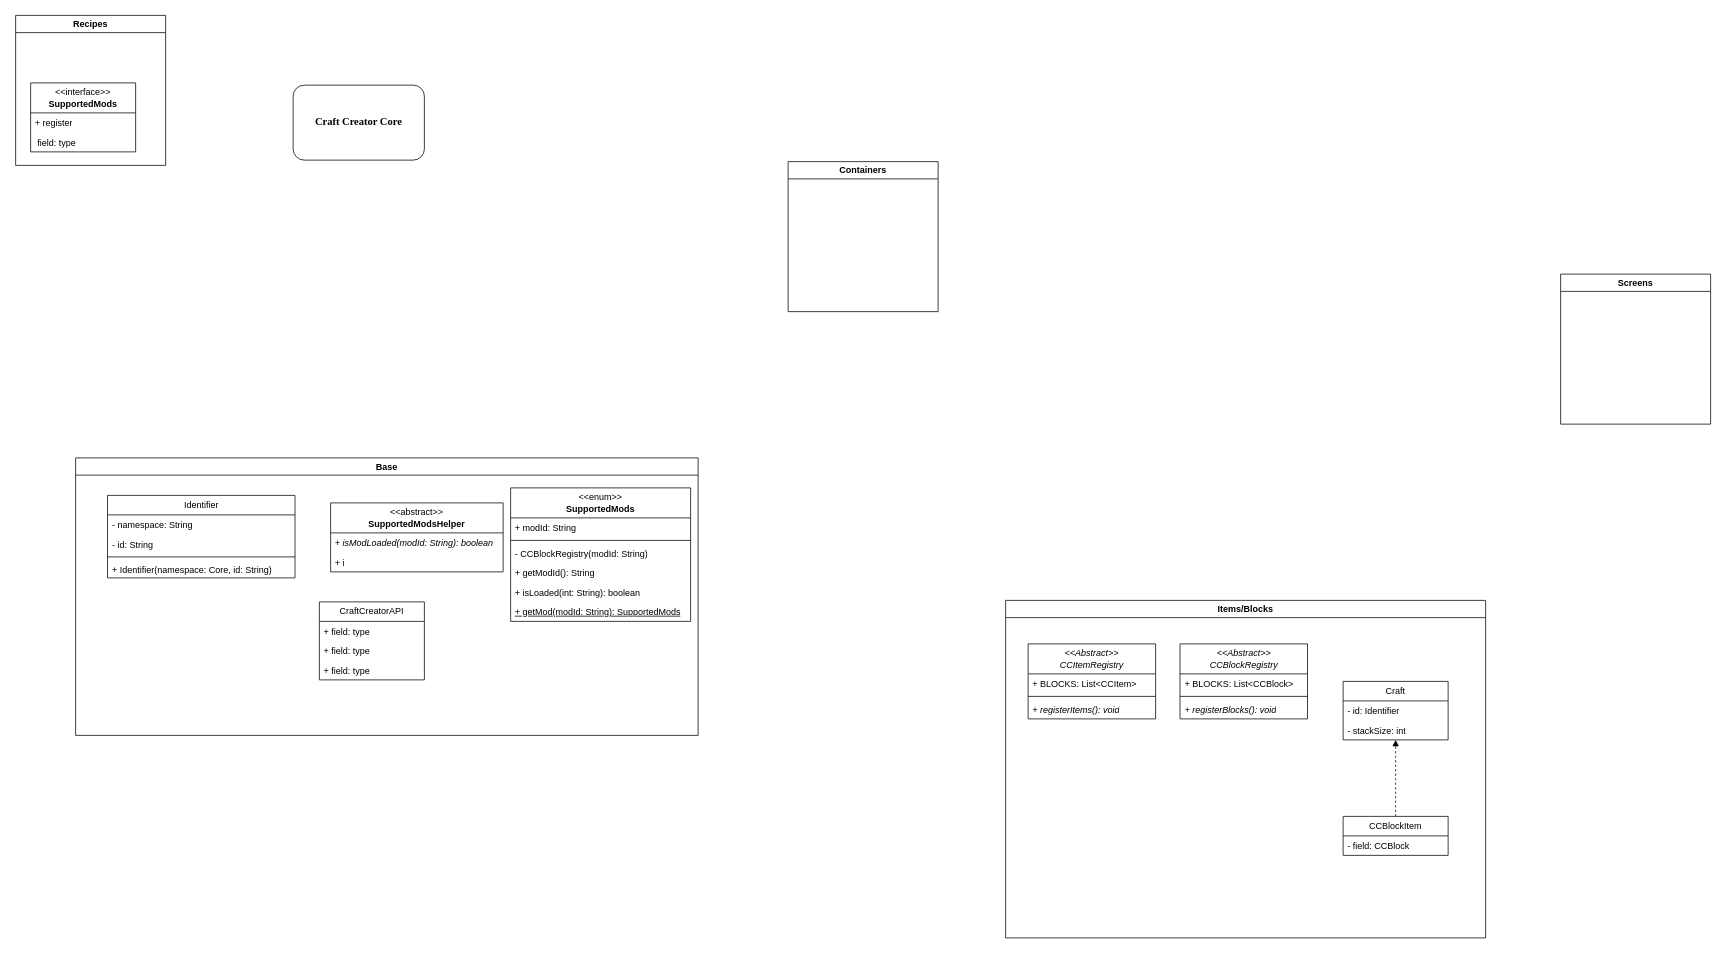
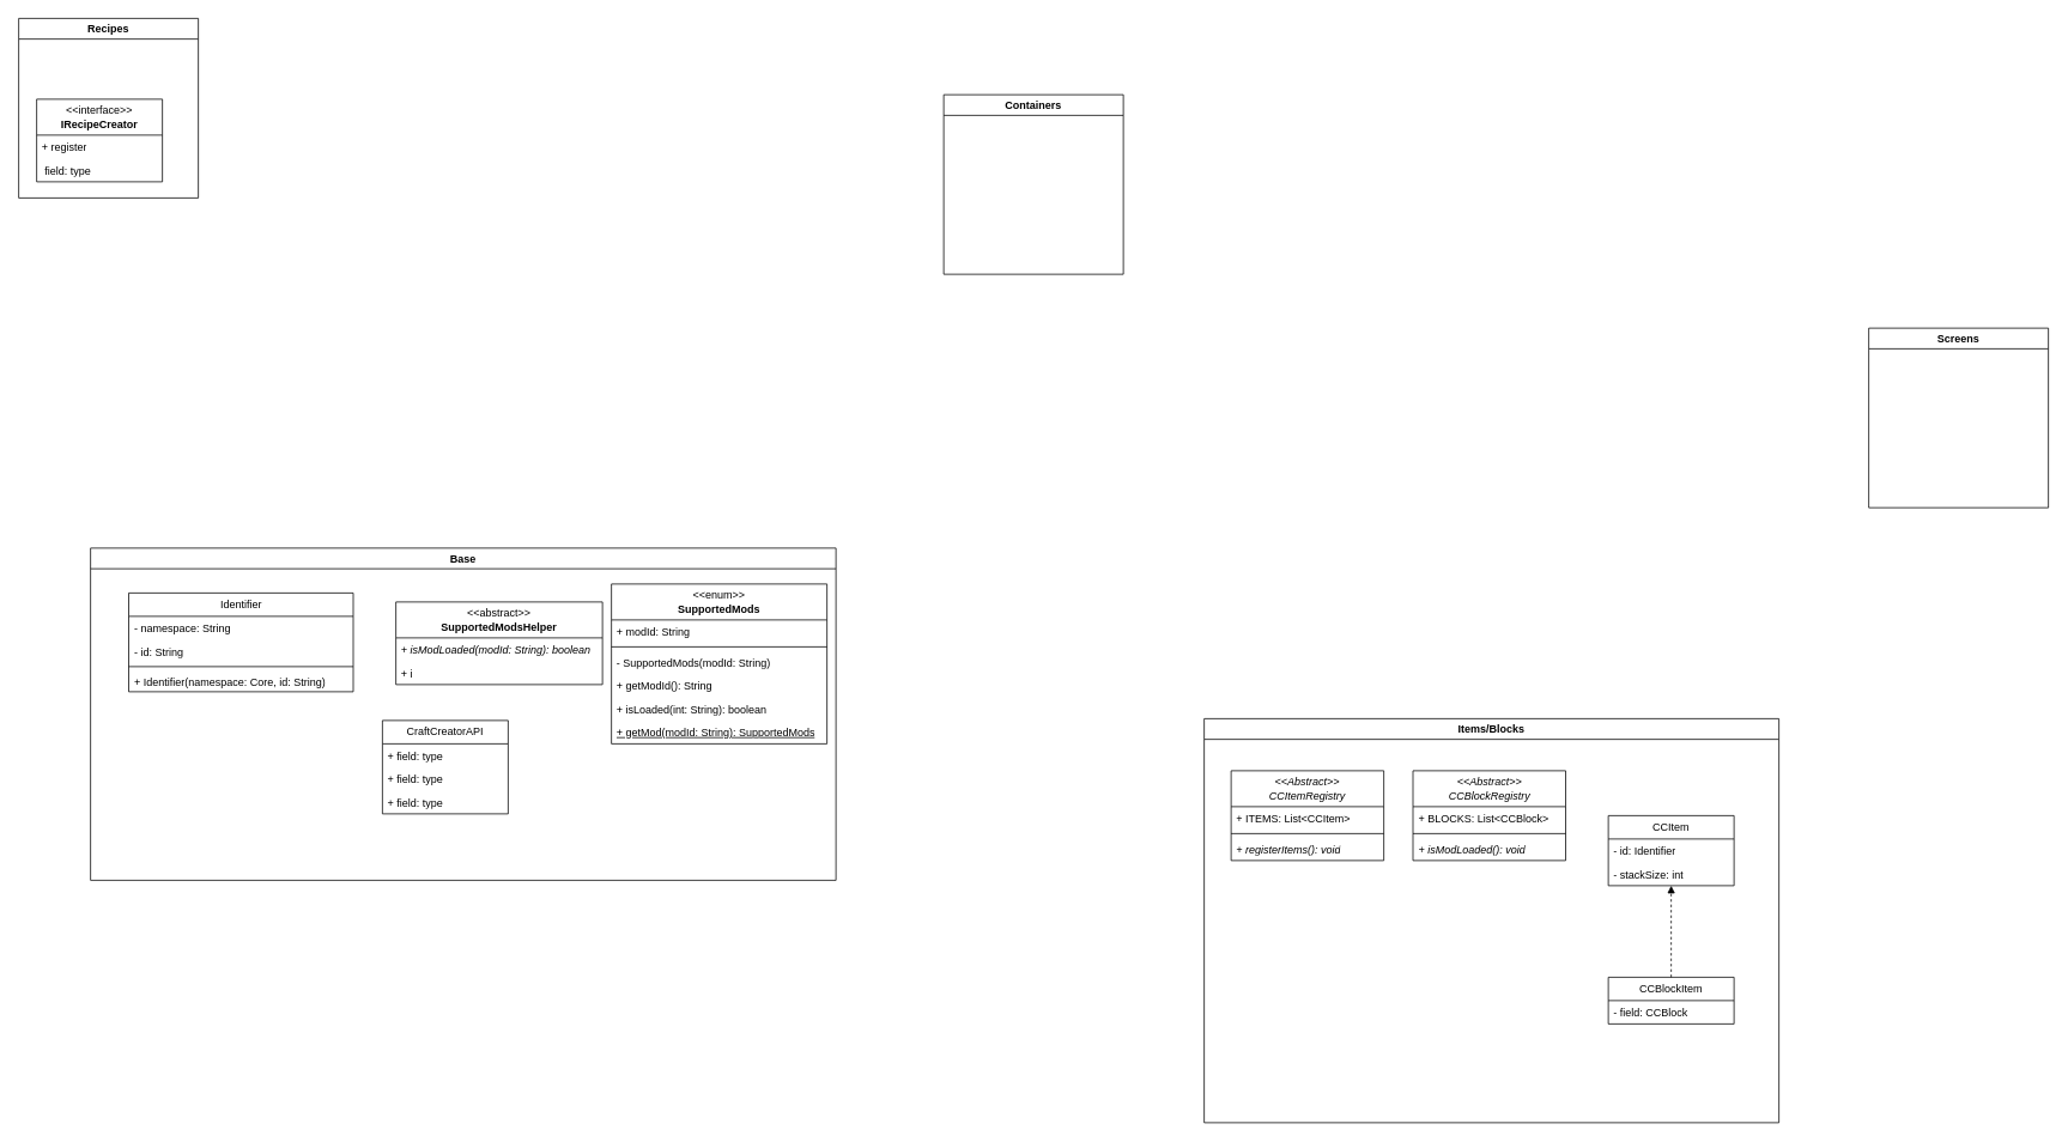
- <mxCell id="21" value="&amp;lt;&amp;lt;interface&amp;gt;&amp;gt;&lt;br&gt;&lt;b&gt;SupportedMods&lt;/b&gt;" style="swimlane;fontStyle=0;childLayout=stackLayout;horizontal=1;startSize=40;fillColor=none;horizontalStack=0;resizeParent=1;resizeParentMax=0;resizeLast=0;collapsible=1;marginBottom=0;whiteSpace=wrap;html=1;" vertex="1" parent="20"><mxGeometry x="20" y="90" width="140" height="92" as="geometry" /></mxCell>
+ <mxCell id="21" value="&amp;lt;&amp;lt;interface&amp;gt;&amp;gt;&lt;br&gt;&lt;b&gt;IRecipeCreator&lt;/b&gt;" style="swimlane;fontStyle=0;childLayout=stackLayout;horizontal=1;startSize=40;fillColor=none;horizontalStack=0;resizeParent=1;resizeParentMax=0;resizeLast=0;collapsible=1;marginBottom=0;whiteSpace=wrap;html=1;" vertex="1" parent="20"><mxGeometry x="20" y="90" width="140" height="92" as="geometry" /></mxCell>
- <mxCell id="2" value="&lt;b&gt;&lt;font style=&quot;font-size: 14px;&quot;&gt;Craft Creator Core&lt;/font&gt;&lt;/b&gt;" style="rounded=1;whiteSpace=wrap;html=1;shadow=0;labelBackgroundColor=none;strokeWidth=1;fontFamily=Verdana;fontSize=8;align=center;" vertex="1" parent="1"><mxGeometry x="390" y="113" width="175" height="100" as="geometry" /></mxCell>
- <mxCell id="18" value="Containers" style="swimlane;whiteSpace=wrap;html=1;" vertex="1" parent="1"><mxGeometry x="1050" y="215" width="200" height="200" as="geometry" /></mxCell>
+ <mxCell id="18" value="Containers" style="swimlane;whiteSpace=wrap;html=1;" vertex="1" parent="1"><mxGeometry x="1050" y="105" width="200" height="200" as="geometry" /></mxCell>
- <mxCell id="33" value="- CCBlockRegistry(modId: String)" style="text;strokeColor=none;fillColor=none;align=left;verticalAlign=top;spacingLeft=4;spacingRight=4;overflow=hidden;rotatable=0;points=[[0,0.5],[1,0.5]];portConstraint=eastwest;whiteSpace=wrap;html=1;" vertex="1" parent="30"><mxGeometry y="74" width="240" height="26" as="geometry" /></mxCell>
+ <mxCell id="33" value="- SupportedMods(modId: String)" style="text;strokeColor=none;fillColor=none;align=left;verticalAlign=top;spacingLeft=4;spacingRight=4;overflow=hidden;rotatable=0;points=[[0,0.5],[1,0.5]];portConstraint=eastwest;whiteSpace=wrap;html=1;" vertex="1" parent="30"><mxGeometry y="74" width="240" height="26" as="geometry" /></mxCell>
- <mxCell id="5" value="+ BLOCKS: List&amp;lt;CCItem&amp;gt;" style="text;strokeColor=none;fillColor=none;align=left;verticalAlign=top;spacingLeft=4;spacingRight=4;overflow=hidden;rotatable=0;points=[[0,0.5],[1,0.5]];portConstraint=eastwest;whiteSpace=wrap;html=1;" vertex="1" parent="4"><mxGeometry y="40" width="170" height="26" as="geometry" /></mxCell>
+ <mxCell id="5" value="+ ITEMS: List&amp;lt;CCItem&amp;gt;" style="text;strokeColor=none;fillColor=none;align=left;verticalAlign=top;spacingLeft=4;spacingRight=4;overflow=hidden;rotatable=0;points=[[0,0.5],[1,0.5]];portConstraint=eastwest;whiteSpace=wrap;html=1;" vertex="1" parent="4"><mxGeometry y="40" width="170" height="26" as="geometry" /></mxCell>
- <mxCell id="14" value="Craft" style="swimlane;fontStyle=0;childLayout=stackLayout;horizontal=1;startSize=26;fillColor=none;horizontalStack=0;resizeParent=1;resizeParentMax=0;resizeLast=0;collapsible=1;marginBottom=0;whiteSpace=wrap;html=1;" vertex="1" parent="3"><mxGeometry x="450" y="108" width="140" height="78" as="geometry" /></mxCell>
+ <mxCell id="14" value="CCItem" style="swimlane;fontStyle=0;childLayout=stackLayout;horizontal=1;startSize=26;fillColor=none;horizontalStack=0;resizeParent=1;resizeParentMax=0;resizeLast=0;collapsible=1;marginBottom=0;whiteSpace=wrap;html=1;" vertex="1" parent="3"><mxGeometry x="450" y="108" width="140" height="78" as="geometry" /></mxCell>
- <mxCell id="11" value="&lt;i&gt;+ registerBlocks(): void&lt;/i&gt;" style="text;strokeColor=none;fillColor=none;align=left;verticalAlign=top;spacingLeft=4;spacingRight=4;overflow=hidden;rotatable=0;points=[[0,0.5],[1,0.5]];portConstraint=eastwest;whiteSpace=wrap;html=1;" vertex="1" parent="8"><mxGeometry y="74" width="170" height="26" as="geometry" /></mxCell>
+ <mxCell id="11" value="&lt;i&gt;+ isModLoaded(): void&lt;/i&gt;" style="text;strokeColor=none;fillColor=none;align=left;verticalAlign=top;spacingLeft=4;spacingRight=4;overflow=hidden;rotatable=0;points=[[0,0.5],[1,0.5]];portConstraint=eastwest;whiteSpace=wrap;html=1;" vertex="1" parent="8"><mxGeometry y="74" width="170" height="26" as="geometry" /></mxCell>
